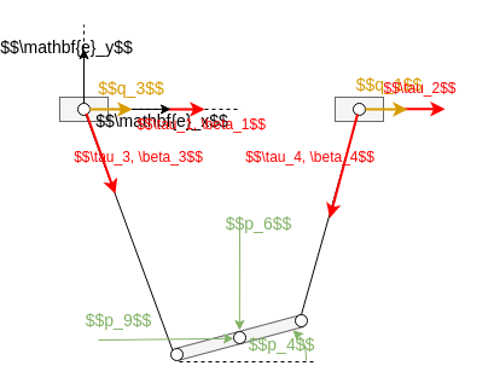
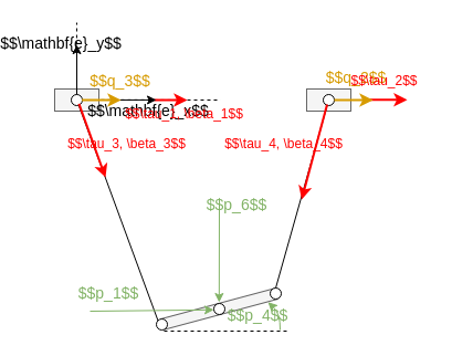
- <mxCell id="21" value="&lt;font color=&quot;#d79b00&quot;&gt;$$q_1$$&lt;/font&gt;" style="text;html=1;strokeColor=none;fillColor=none;align=center;verticalAlign=middle;whiteSpace=wrap;rounded=0;fontSize=14;" parent="1" vertex="1"><mxGeometry x="287" y="55" width="60" height="30" as="geometry" /></mxCell>
+ <mxCell id="21" value="&lt;font color=&quot;#d79b00&quot;&gt;$$q_2$$&lt;/font&gt;" style="text;html=1;strokeColor=none;fillColor=none;align=center;verticalAlign=middle;whiteSpace=wrap;rounded=0;fontSize=14;" parent="1" vertex="1"><mxGeometry x="287" y="55" width="60" height="30" as="geometry" /></mxCell>
- <mxCell id="28" value="&lt;font color=&quot;#82b366&quot;&gt;$$p_9$$&lt;/font&gt;" style="text;html=1;strokeColor=none;fillColor=none;align=center;verticalAlign=middle;whiteSpace=wrap;rounded=0;fontSize=14;" parent="1" vertex="1"><mxGeometry x="63" y="250" width="60" height="30" as="geometry" /></mxCell>
+ <mxCell id="28" value="&lt;font color=&quot;#82b366&quot;&gt;$$p_1$$&lt;/font&gt;" style="text;html=1;strokeColor=none;fillColor=none;align=center;verticalAlign=middle;whiteSpace=wrap;rounded=0;fontSize=14;" parent="1" vertex="1"><mxGeometry x="63" y="250" width="60" height="30" as="geometry" /></mxCell>
